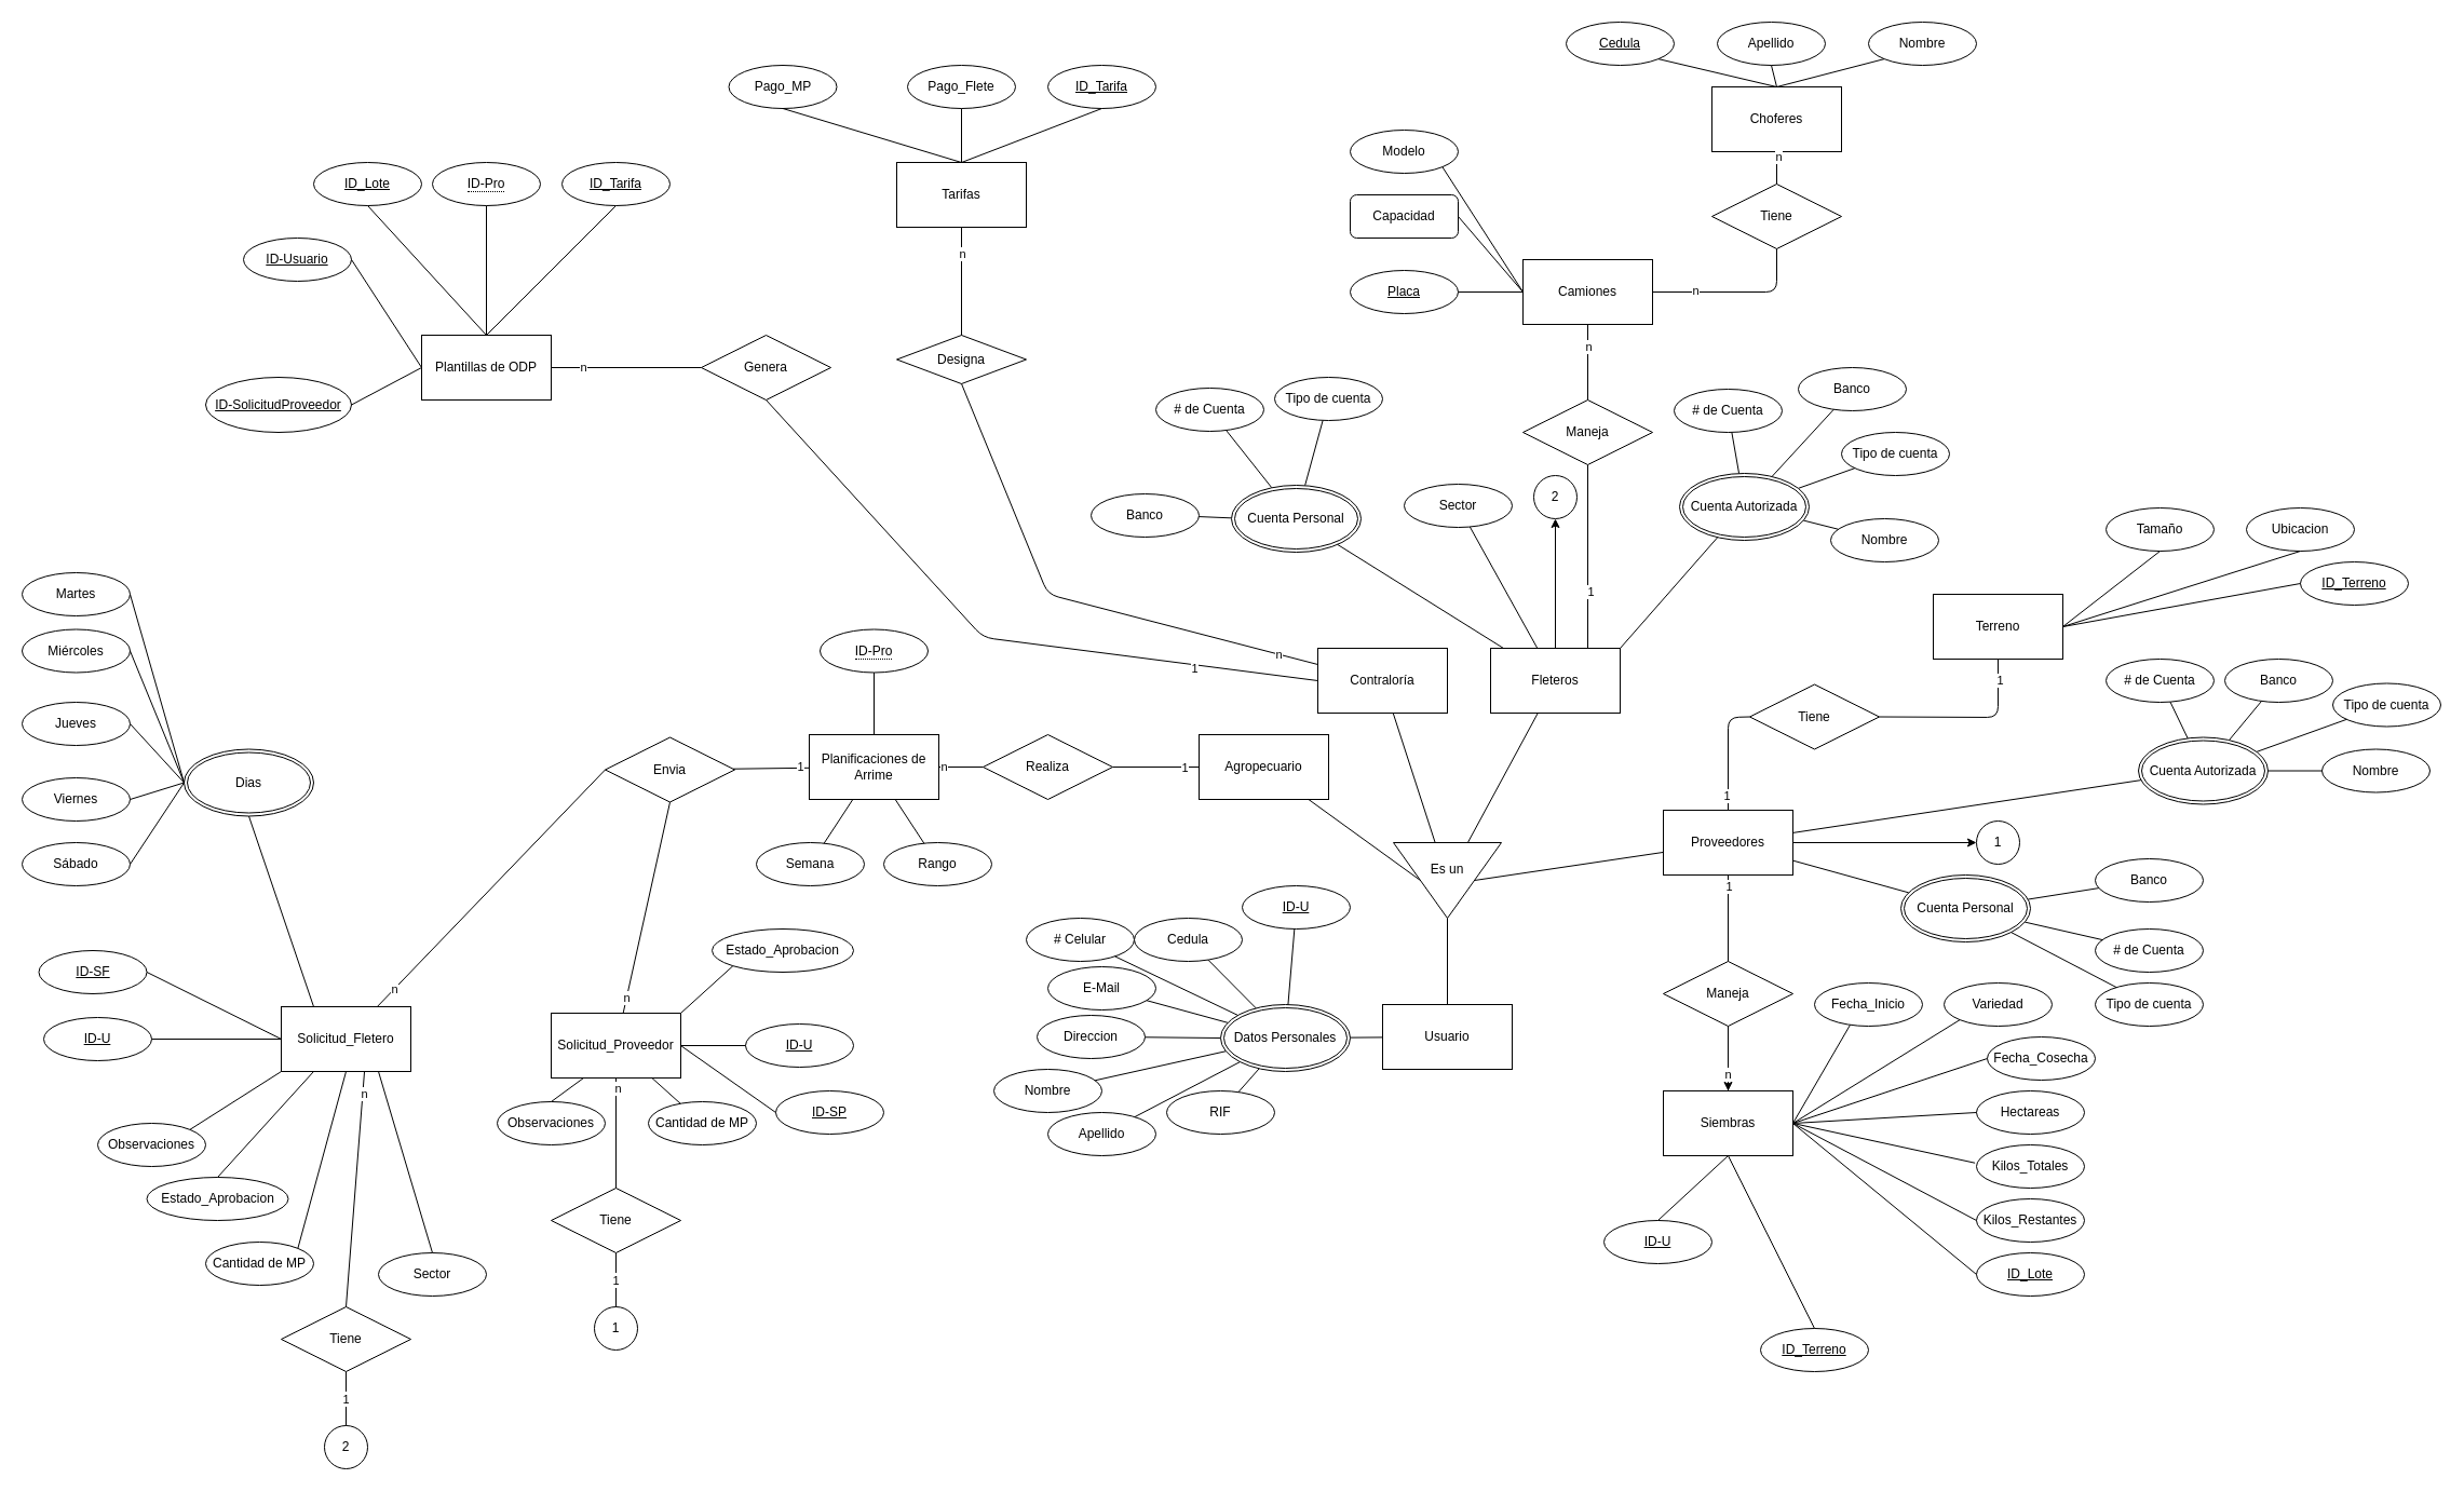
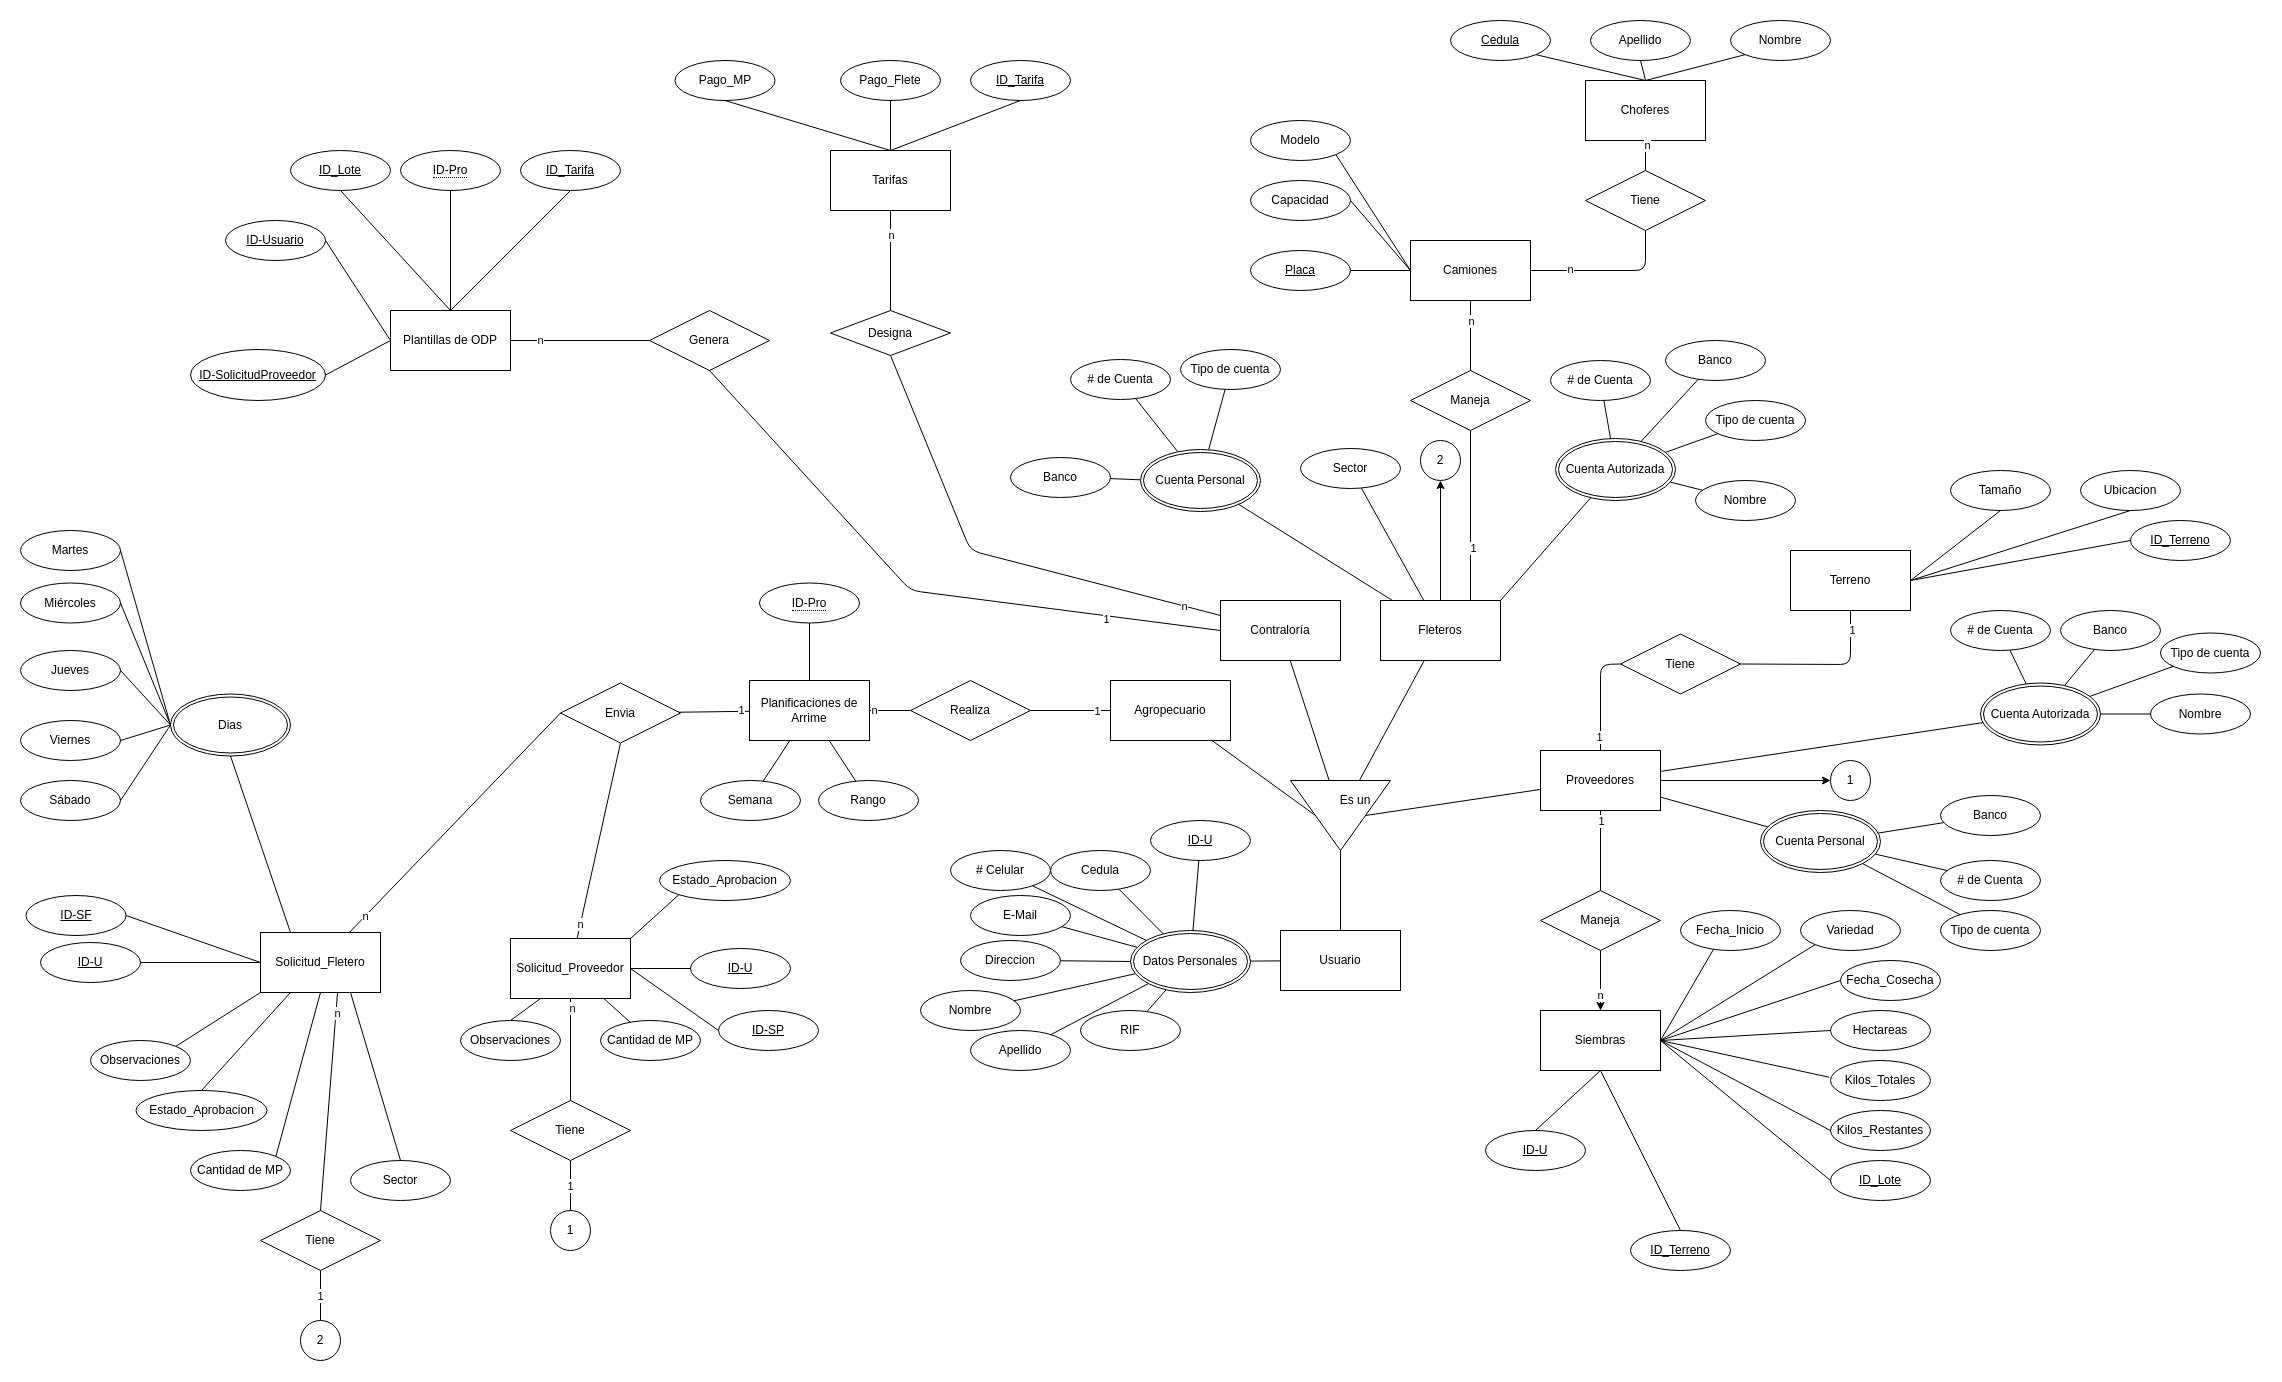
- <mxCell id="141" value="Capacidad" style="whiteSpace=wrap;html=1;strokeWidth=1;rounded=1;" parent="1" vertex="1"><mxGeometry x="1250" y="180" width="100" height="40" as="geometry" /></mxCell>
+ <mxCell id="141" value="Capacidad" style="ellipse;whiteSpace=wrap;html=1;strokeWidth=1;" parent="1" vertex="1"><mxGeometry x="1250" y="180" width="100" height="40" as="geometry" /></mxCell>
- <mxCell id="16" value="Es un" style="text;html=1;strokeColor=none;fillColor=none;align=center;verticalAlign=middle;whiteSpace=wrap;rounded=0;" parent="1" vertex="1"><mxGeometry x="1310" y="790" width="60" height="30" as="geometry" /></mxCell>
+ <mxCell id="16" value="Es un" style="text;html=1;strokeColor=none;fillColor=none;align=center;verticalAlign=middle;whiteSpace=wrap;rounded=0;" parent="1" vertex="1"><mxGeometry x="1325" y="785" width="60" height="30" as="geometry" /></mxCell>
- <mxCell id="170" value="ID-SF" style="ellipse;whiteSpace=wrap;html=1;align=center;fontStyle=4;strokeWidth=1;" parent="1" vertex="1"><mxGeometry x="35.5" y="880" width="100" height="40" as="geometry" /></mxCell>
+ <mxCell id="170" value="ID-SF" style="ellipse;whiteSpace=wrap;html=1;align=center;fontStyle=4;strokeWidth=1;" parent="1" vertex="1"><mxGeometry x="25.5" y="895" width="100" height="40" as="geometry" /></mxCell>
